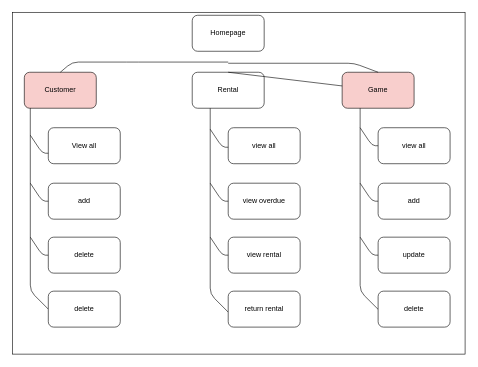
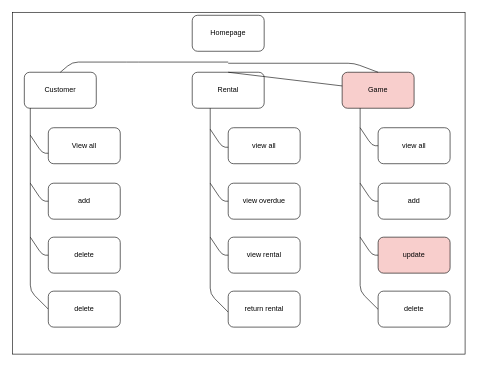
- <mxCell id="8" value="Customer" style="rounded=1;whiteSpace=wrap;html=1;fillColor=#f8cecc;" vertex="1" parent="1"><mxGeometry x="40" y="120" width="120" height="60" as="geometry" /></mxCell>
+ <mxCell id="8" value="Customer" style="rounded=1;whiteSpace=wrap;html=1;" vertex="1" parent="1"><mxGeometry x="40" y="120" width="120" height="60" as="geometry" /></mxCell>
- <mxCell id="31" value="update" style="rounded=1;whiteSpace=wrap;html=1;" vertex="1" parent="1"><mxGeometry x="630" y="395" width="120" height="60" as="geometry" /></mxCell>
+ <mxCell id="31" value="update" style="rounded=1;whiteSpace=wrap;html=1;fillColor=#f8cecc;" vertex="1" parent="1"><mxGeometry x="630" y="395" width="120" height="60" as="geometry" /></mxCell>
